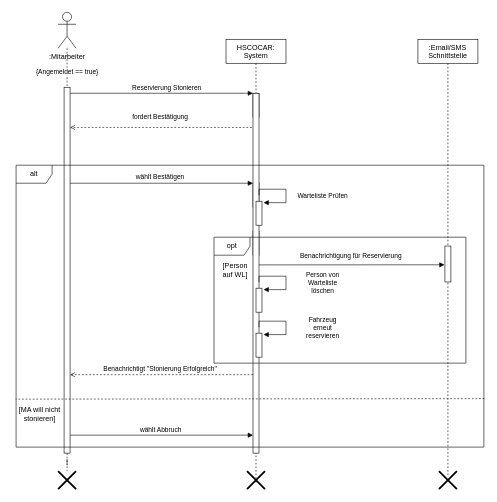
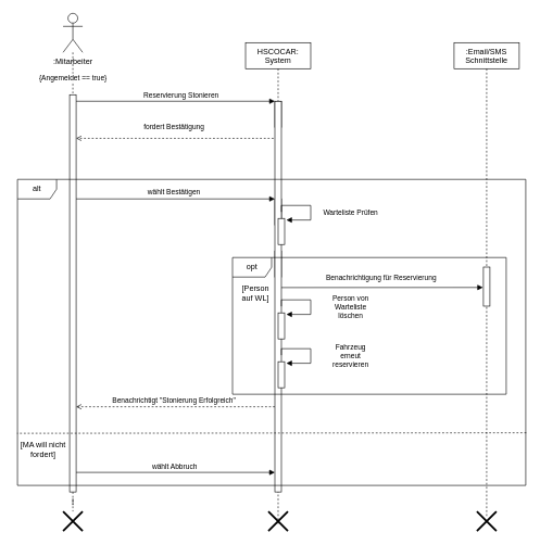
- <mxCell id="39" value="&lt;div&gt;[MA will nicht&lt;/div&gt;&lt;div&gt;stonieren]&lt;/div&gt;" style="text;html=1;align=center;verticalAlign=middle;resizable=0;points=[];autosize=1;strokeColor=none;fillColor=none;" vertex="1" parent="1"><mxGeometry x="20.45" y="675" width="90" height="30" as="geometry" /></mxCell>
+ <mxCell id="39" value="&lt;div&gt;[MA will nicht&lt;/div&gt;&lt;div&gt;fordert]&lt;/div&gt;" style="text;html=1;align=center;verticalAlign=middle;resizable=0;points=[];autosize=1;strokeColor=none;fillColor=none;" vertex="1" parent="1"><mxGeometry x="20.45" y="675" width="90" height="30" as="geometry" /></mxCell>
